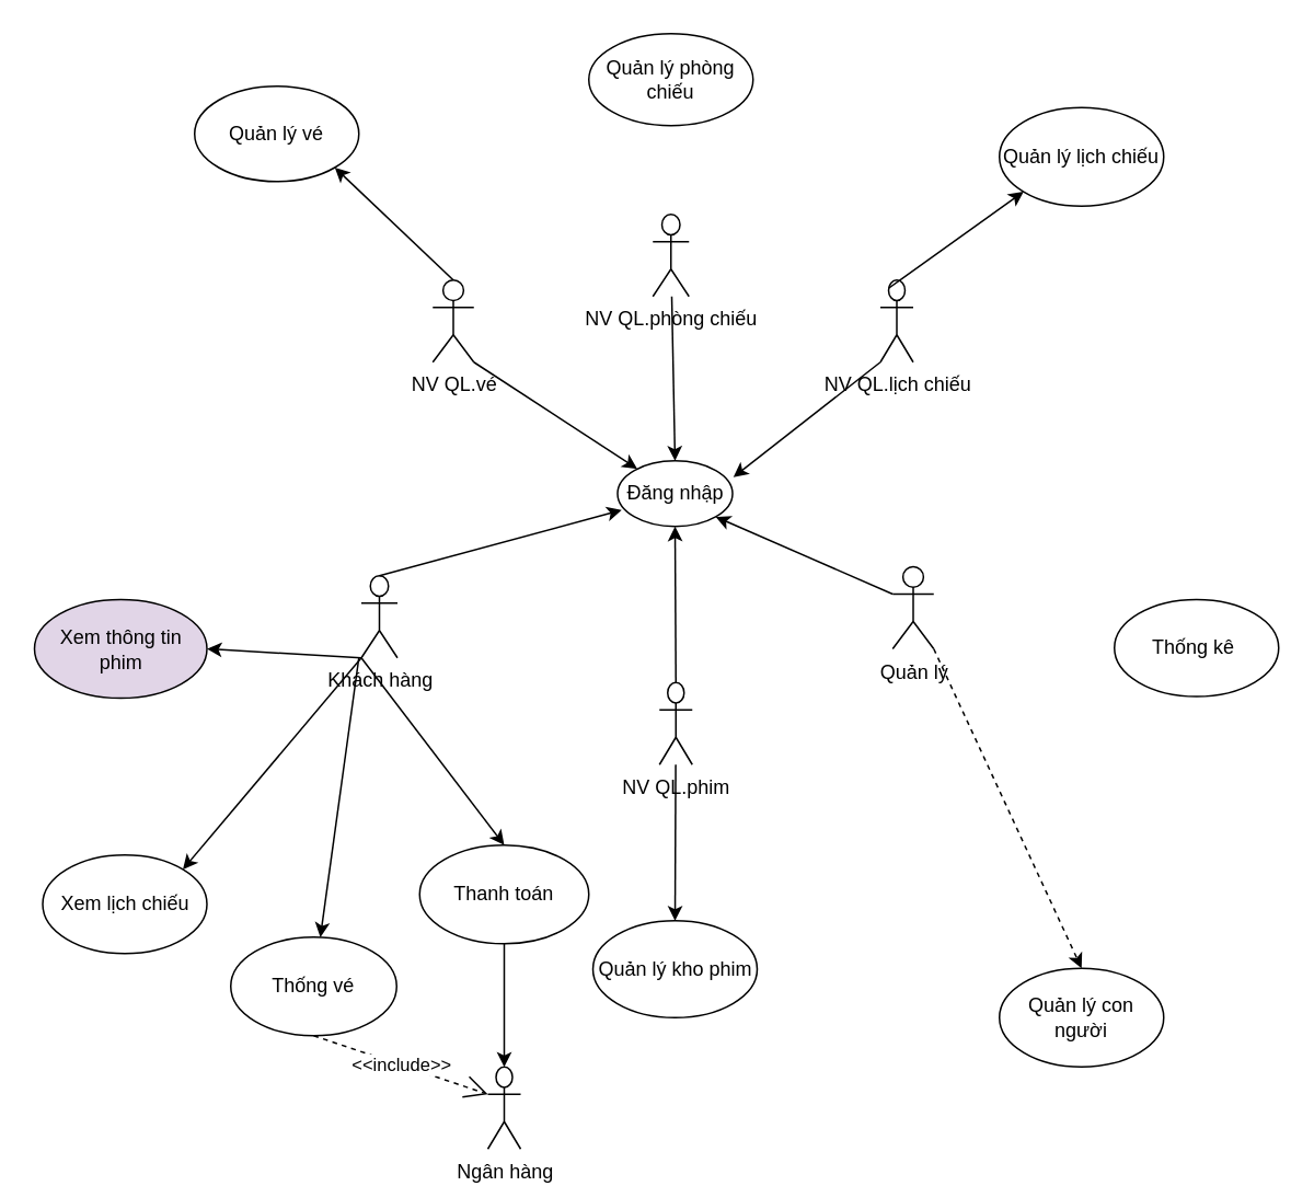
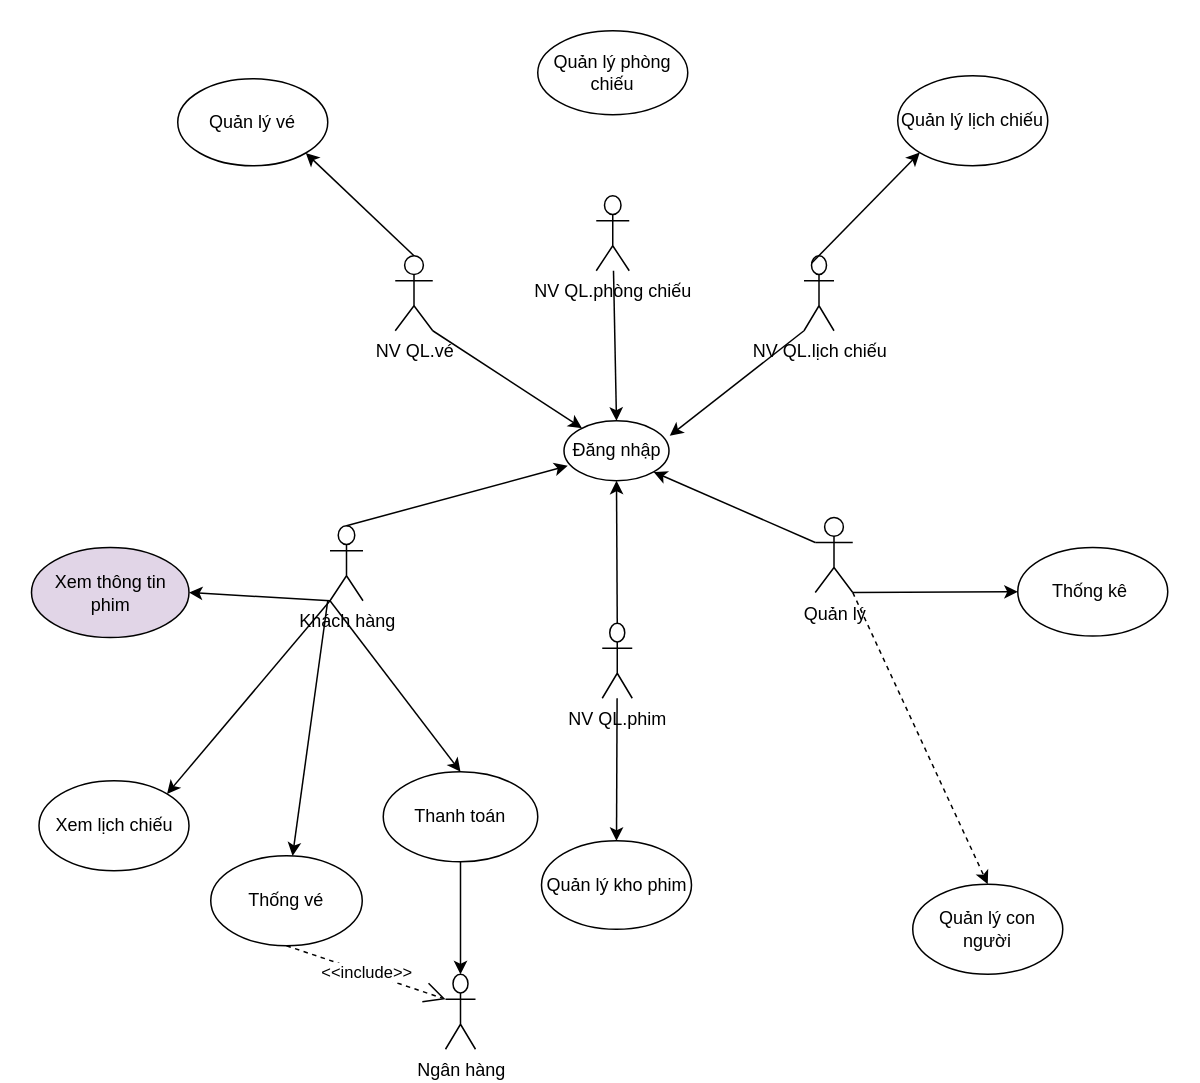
- <mxCell id="17" value="Quản lý lịch chiếu" style="ellipse;whiteSpace=wrap;html=1;" parent="1" vertex="1"><mxGeometry x="608" y="65" width="100" height="60" as="geometry" /></mxCell>
+ <mxCell id="17" value="Quản lý lịch chiếu" style="ellipse;whiteSpace=wrap;html=1;" parent="1" vertex="1"><mxGeometry x="598" y="50" width="100" height="60" as="geometry" /></mxCell>
+ <mxCell id="26" value="" style="endArrow=classic;html=1;exitX=1;exitY=1;exitDx=0;exitDy=0;exitPerimeter=0;entryX=0;entryY=0.5;entryDx=0;entryDy=0;" parent="1" source="7" target="22" edge="1"><mxGeometry width="50" height="50" relative="1" as="geometry"><mxPoint x="598" y="360" as="sourcePoint" /><mxPoint x="648" y="310" as="targetPoint" /></mxGeometry></mxCell>
